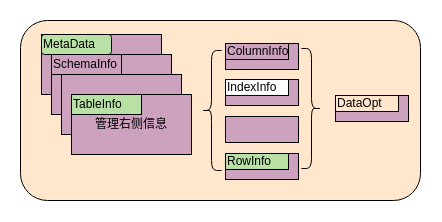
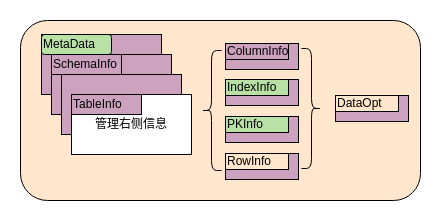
- <mxCell id="13" value="IndexInfo" style="rounded=0;whiteSpace=wrap;html=1;align=left;fillColor=#ffffff;" parent="1" vertex="1"><mxGeometry x="225" y="79" width="63" height="16" as="geometry" /></mxCell>
+ <mxCell id="13" value="IndexInfo" style="rounded=0;whiteSpace=wrap;html=1;align=left;fillColor=#B9E0A5;" parent="1" vertex="1"><mxGeometry x="225" y="79" width="63" height="16" as="geometry" /></mxCell>
- <mxCell id="9" value="TableInfo" style="rounded=0;whiteSpace=wrap;html=1;align=left;fillColor=#B9E0A5;" parent="1" vertex="1"><mxGeometry x="71" y="94" width="70" height="20" as="geometry" /></mxCell>
+ <mxCell id="9" value="TableInfo" style="rounded=0;whiteSpace=wrap;html=1;align=left;fillColor=#cda2be;" parent="1" vertex="1"><mxGeometry x="71" y="94" width="70" height="20" as="geometry" /></mxCell>
- <mxCell id="8" value="管理右侧信息" style="rounded=0;whiteSpace=wrap;html=1;fillColor=#CDA2BE;" parent="1" vertex="1"><mxGeometry x="71" y="94" width="120" height="60" as="geometry" /></mxCell>
+ <mxCell id="8" value="管理右侧信息" style="rounded=0;whiteSpace=wrap;html=1;fillColor=#ffffff;" parent="1" vertex="1"><mxGeometry x="71" y="94" width="120" height="60" as="geometry" /></mxCell>
+ <mxCell id="15" value="PKInfo" style="rounded=0;whiteSpace=wrap;html=1;align=left;fillColor=#B9E0A5;" parent="1" vertex="1"><mxGeometry x="225" y="116" width="63" height="16" as="geometry" /></mxCell>
- <mxCell id="17" value="RowInfo" style="rounded=0;whiteSpace=wrap;html=1;align=left;fillColor=#B9E0A5;" parent="1" vertex="1"><mxGeometry x="225" y="153" width="63" height="16" as="geometry" /></mxCell>
+ <mxCell id="17" value="RowInfo" style="rounded=0;whiteSpace=wrap;html=1;align=left;fillColor=#ffe6cc;" parent="1" vertex="1"><mxGeometry x="225" y="153" width="63" height="16" as="geometry" /></mxCell>
